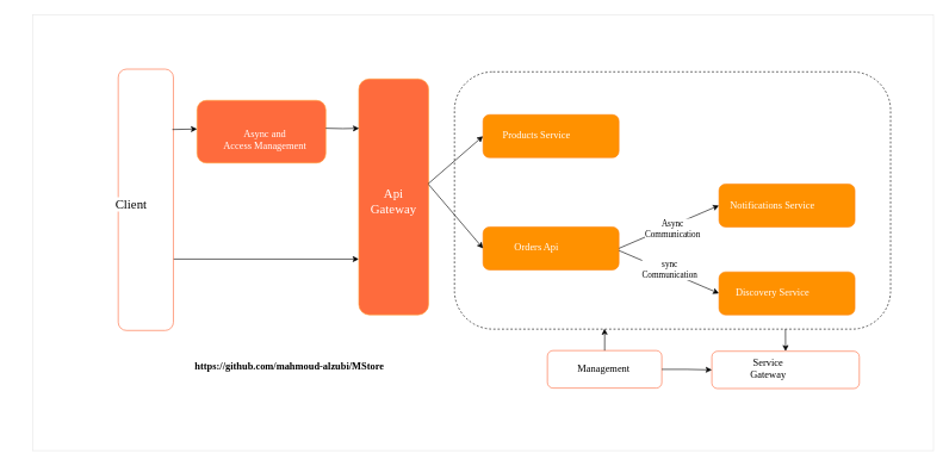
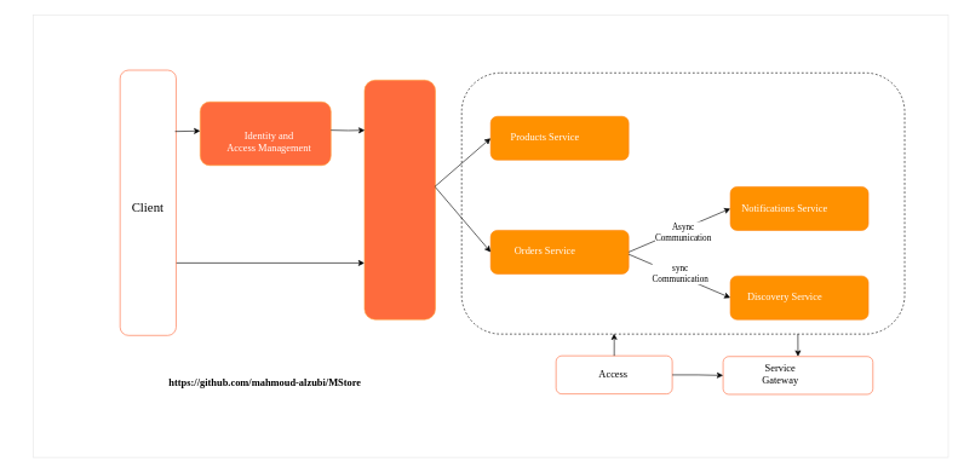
- <mxCell id="10" value="&lt;font style=&quot;font-size: 14px;&quot; data-font-src=&quot;https://fonts.googleapis.com/css?family=Montserrat&quot; face=&quot;Montserrat&quot;&gt;Async and &lt;br&gt;Access Management&lt;/font&gt;" style="text;html=1;strokeColor=none;fillColor=none;align=center;verticalAlign=middle;whiteSpace=wrap;rounded=0;fontColor=#FFF;" vertex="1" parent="8"><mxGeometry x="20" y="40" width="150" height="30" as="geometry" /></mxCell>
+ <mxCell id="10" value="&lt;font style=&quot;font-size: 14px;&quot; data-font-src=&quot;https://fonts.googleapis.com/css?family=Montserrat&quot; face=&quot;Montserrat&quot;&gt;Identity and &lt;br&gt;Access Management&lt;/font&gt;" style="text;html=1;strokeColor=none;fillColor=none;align=center;verticalAlign=middle;whiteSpace=wrap;rounded=0;fontColor=#FFF;" vertex="1" parent="8"><mxGeometry x="20" y="40" width="150" height="30" as="geometry" /></mxCell>
- <mxCell id="7" value="&lt;font style=&quot;font-size: 18px;&quot;&gt;&lt;font data-font-src=&quot;https://fonts.googleapis.com/css?family=Montserrat&quot; face=&quot;Montserrat&quot;&gt;&lt;br&gt;&lt;span style=&quot;border-color: var(--border-color); color: rgb(0, 0, 0); font-style: normal; font-variant-ligatures: normal; font-variant-caps: normal; letter-spacing: normal; orphans: 2; text-align: center; text-indent: 0px; text-transform: none; widows: 2; word-spacing: 0px; -webkit-text-stroke-width: 0px; background-color: rgb(255, 255, 255); text-decoration-thickness: initial; text-decoration-style: initial; text-decoration-color: initial;&quot;&gt;Client&lt;/span&gt;&lt;/font&gt;&lt;br&gt;&lt;/font&gt;" style="text;html=1;strokeColor=none;fillColor=none;align=center;verticalAlign=middle;whiteSpace=wrap;rounded=0;" vertex="1" parent="1"><mxGeometry x="153.3" y="260" width="60" height="30" as="geometry" /></mxCell>
+ <mxCell id="7" value="&lt;font style=&quot;font-size: 18px;&quot;&gt;&lt;font data-font-src=&quot;https://fonts.googleapis.com/css?family=Montserrat&quot; face=&quot;Montserrat&quot;&gt;&lt;br&gt;&lt;span style=&quot;border-color: var(--border-color); color: rgb(0, 0, 0); font-style: normal; font-variant-ligatures: normal; font-variant-caps: normal; letter-spacing: normal; orphans: 2; text-align: center; text-indent: 0px; text-transform: none; widows: 2; word-spacing: 0px; -webkit-text-stroke-width: 0px; background-color: rgb(255, 255, 255); text-decoration-thickness: initial; text-decoration-style: initial; text-decoration-color: initial;&quot;&gt;Client&lt;/span&gt;&lt;/font&gt;&lt;br&gt;&lt;/font&gt;" style="text;html=1;strokeColor=none;fillColor=none;align=center;verticalAlign=middle;whiteSpace=wrap;rounded=0;" vertex="1" parent="1"><mxGeometry x="173.3" y="260" width="60" height="30" as="geometry" /></mxCell>
- <mxCell id="15" value="&lt;font data-font-src=&quot;https://fonts.googleapis.com/css?family=Montserrat&quot; face=&quot;Montserrat&quot; style=&quot;font-size: 18px;&quot;&gt;Api&lt;br&gt;Gateway&lt;/font&gt;" style="text;html=1;strokeColor=none;fillColor=none;align=center;verticalAlign=middle;whiteSpace=wrap;rounded=0;fontColor=#FFF;" vertex="1" parent="13"><mxGeometry x="18.75" y="156.25" width="60" height="30" as="geometry" /></mxCell>
- <mxCell id="18" value="&lt;font style=&quot;font-size: 14px;&quot; data-font-src=&quot;https://fonts.googleapis.com/css?family=Montserrat&quot; face=&quot;Montserrat&quot;&gt;Orders Api&lt;/font&gt;" style="text;html=1;strokeColor=none;fillColor=none;align=center;verticalAlign=middle;whiteSpace=wrap;rounded=0;fontColor=#FFF;" vertex="1" parent="1"><mxGeometry x="685" y="332" width="130" height="30" as="geometry" /></mxCell>
+ <mxCell id="18" value="&lt;font style=&quot;font-size: 14px;&quot; data-font-src=&quot;https://fonts.googleapis.com/css?family=Montserrat&quot; face=&quot;Montserrat&quot;&gt;Orders Service&lt;/font&gt;" style="text;html=1;strokeColor=none;fillColor=none;align=center;verticalAlign=middle;whiteSpace=wrap;rounded=0;fontColor=#FFF;" vertex="1" parent="1"><mxGeometry x="685" y="332" width="130" height="30" as="geometry" /></mxCell>
- <mxCell id="42" value="&lt;font style=&quot;font-size: 14px;&quot; data-font-src=&quot;https://fonts.googleapis.com/css?family=Montserrat&quot; face=&quot;Montserrat&quot;&gt;&lt;b&gt;https://github.com/mahmoud-alzubi/MStore&lt;/b&gt;&lt;/font&gt;" style="text;html=1;strokeColor=none;fillColor=none;align=center;verticalAlign=middle;whiteSpace=wrap;rounded=0;" vertex="1" parent="1"><mxGeometry x="243.13" y="497.5" width="322.5" height="30" as="geometry" /></mxCell>
+ <mxCell id="42" value="&lt;font style=&quot;font-size: 14px;&quot; data-font-src=&quot;https://fonts.googleapis.com/css?family=Montserrat&quot; face=&quot;Montserrat&quot;&gt;&lt;b&gt;https://github.com/mahmoud-alzubi/MStore&lt;/b&gt;&lt;/font&gt;" style="text;html=1;strokeColor=none;fillColor=none;align=center;verticalAlign=middle;whiteSpace=wrap;rounded=0;" vertex="1" parent="1"><mxGeometry x="203.13" y="512.5" width="322.5" height="30" as="geometry" /></mxCell>
- <mxCell id="40" value="&lt;font style=&quot;font-size: 14px;&quot; data-font-src=&quot;https://fonts.googleapis.com/css?family=Montserrat&quot; face=&quot;Montserrat&quot;&gt;Management&lt;/font&gt;" style="text;html=1;strokeColor=none;fillColor=none;align=center;verticalAlign=middle;whiteSpace=wrap;rounded=0;" vertex="1" parent="38"><mxGeometry x="24.37" y="10.87" width="110" height="30" as="geometry" /></mxCell>
+ <mxCell id="40" value="&lt;font style=&quot;font-size: 14px;&quot; data-font-src=&quot;https://fonts.googleapis.com/css?family=Montserrat&quot; face=&quot;Montserrat&quot;&gt;Access&lt;/font&gt;" style="text;html=1;strokeColor=none;fillColor=none;align=center;verticalAlign=middle;whiteSpace=wrap;rounded=0;" vertex="1" parent="38"><mxGeometry x="24.37" y="10.87" width="110" height="30" as="geometry" /></mxCell>
